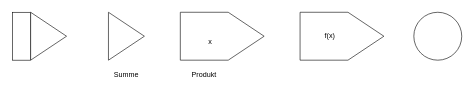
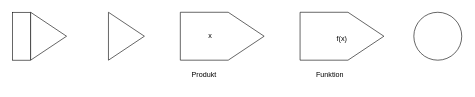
- <mxCell id="19" value="f(x)" style="text;html=1;align=center;verticalAlign=middle;whiteSpace=wrap;rounded=0;" vertex="1" parent="13"><mxGeometry x="20" y="25" width="60" height="30" as="geometry" /></mxCell>
+ <mxCell id="19" value="f(x)" style="text;html=1;align=center;verticalAlign=middle;whiteSpace=wrap;rounded=0;" vertex="1" parent="13"><mxGeometry x="40" y="30" width="60" height="30" as="geometry" /></mxCell>
- <mxCell id="10" value="x" style="text;html=1;align=center;verticalAlign=middle;whiteSpace=wrap;rounded=0;" vertex="1" parent="4"><mxGeometry x="20" y="35" width="60" height="30" as="geometry" /></mxCell>
+ <mxCell id="10" value="x" style="text;html=1;align=center;verticalAlign=middle;whiteSpace=wrap;rounded=0;" vertex="1" parent="4"><mxGeometry x="20" y="25" width="60" height="30" as="geometry" /></mxCell>
- <mxCell id="3" value="Summe" style="text;html=1;align=center;verticalAlign=middle;whiteSpace=wrap;rounded=0;" vertex="1" parent="1"><mxGeometry x="180" y="110" width="60" height="30" as="geometry" /></mxCell>
+ <mxCell id="12" value="Funktion" style="text;html=1;align=center;verticalAlign=middle;whiteSpace=wrap;rounded=0;" vertex="1" parent="1"><mxGeometry x="520" y="110" width="60" height="30" as="geometry" /></mxCell>
